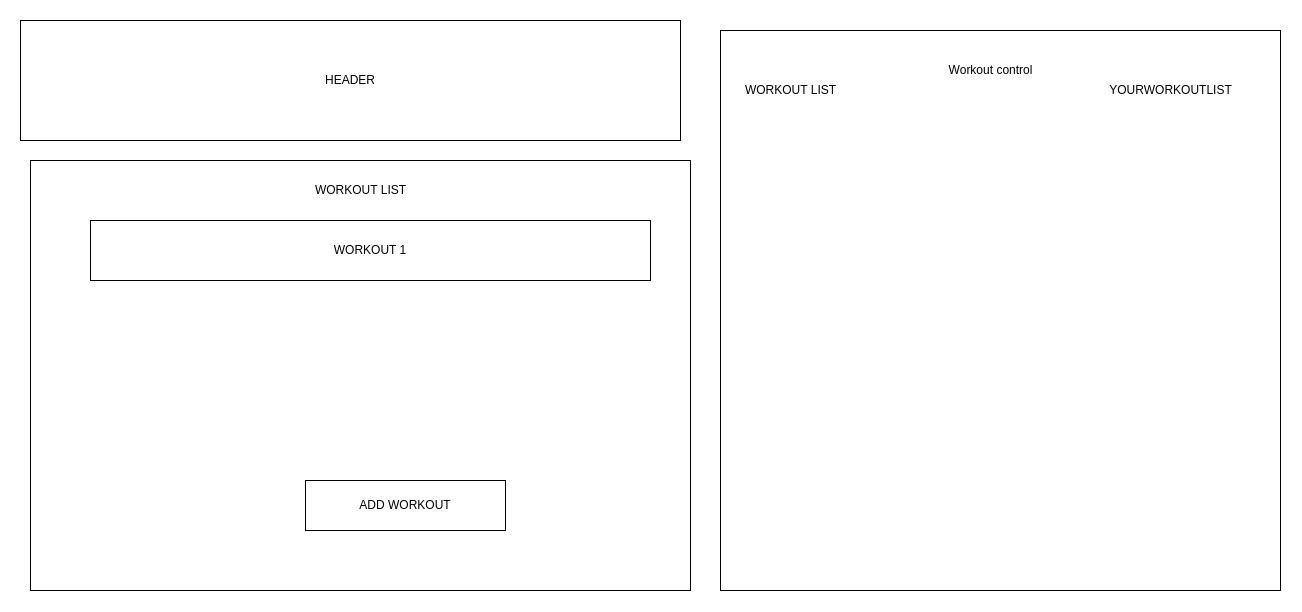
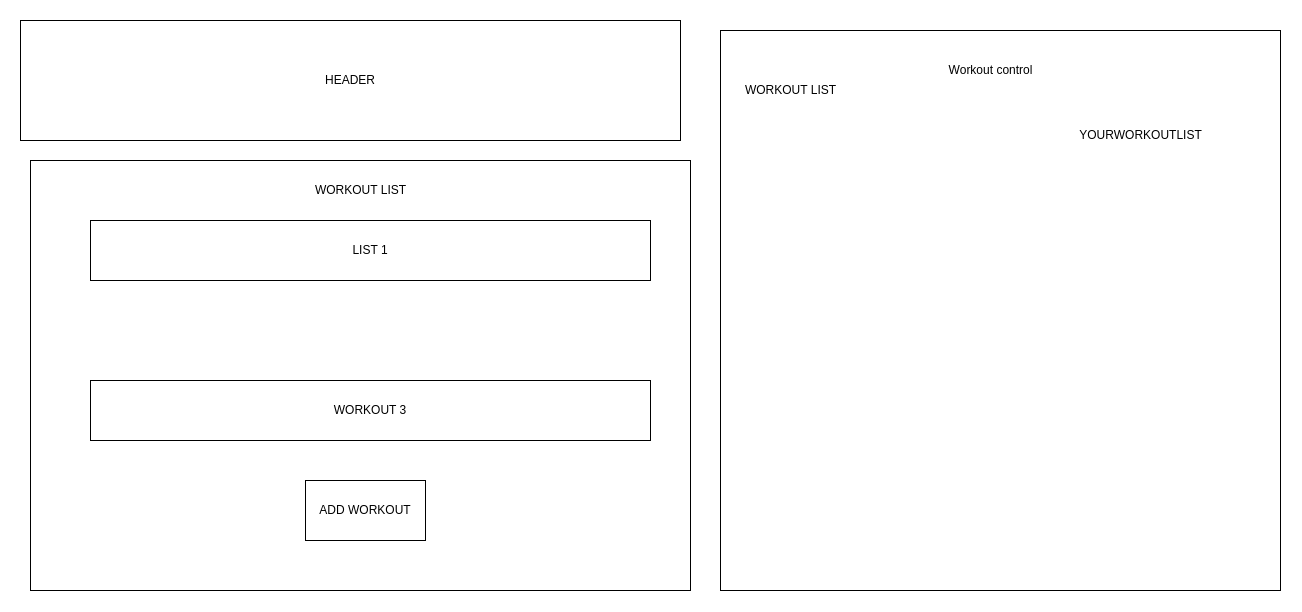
- <mxCell id="11" value="YOURWORKOUTLIST" style="text;html=1;resizable=0;autosize=1;align=center;verticalAlign=middle;points=[];fillColor=none;strokeColor=none;rounded=0;" vertex="1" parent="1"><mxGeometry x="1100" y="80" width="140" height="20" as="geometry" /></mxCell>
+ <mxCell id="11" value="YOURWORKOUTLIST" style="text;html=1;resizable=0;autosize=1;align=center;verticalAlign=middle;points=[];fillColor=none;strokeColor=none;rounded=0;" vertex="1" parent="1"><mxGeometry x="1070" y="125" width="140" height="20" as="geometry" /></mxCell>
- <mxCell id="5" value="WORKOUT 1" style="rounded=0;whiteSpace=wrap;html=1;" vertex="1" parent="1"><mxGeometry x="90" y="220" width="560" height="60" as="geometry" /></mxCell>
+ <mxCell id="5" value="LIST 1" style="rounded=0;whiteSpace=wrap;html=1;" vertex="1" parent="1"><mxGeometry x="90" y="220" width="560" height="60" as="geometry" /></mxCell>
+ <mxCell id="6" value="WORKOUT 3" style="rounded=0;whiteSpace=wrap;html=1;" vertex="1" parent="1"><mxGeometry x="90" y="380" width="560" height="60" as="geometry" /></mxCell>
- <mxCell id="7" value="ADD WORKOUT" style="rounded=0;whiteSpace=wrap;html=1;" vertex="1" parent="1"><mxGeometry x="305" y="480" width="200" height="50" as="geometry" /></mxCell>
+ <mxCell id="7" value="ADD WORKOUT" style="rounded=0;whiteSpace=wrap;html=1;" vertex="1" parent="1"><mxGeometry x="305" y="480" width="120" height="60" as="geometry" /></mxCell>
